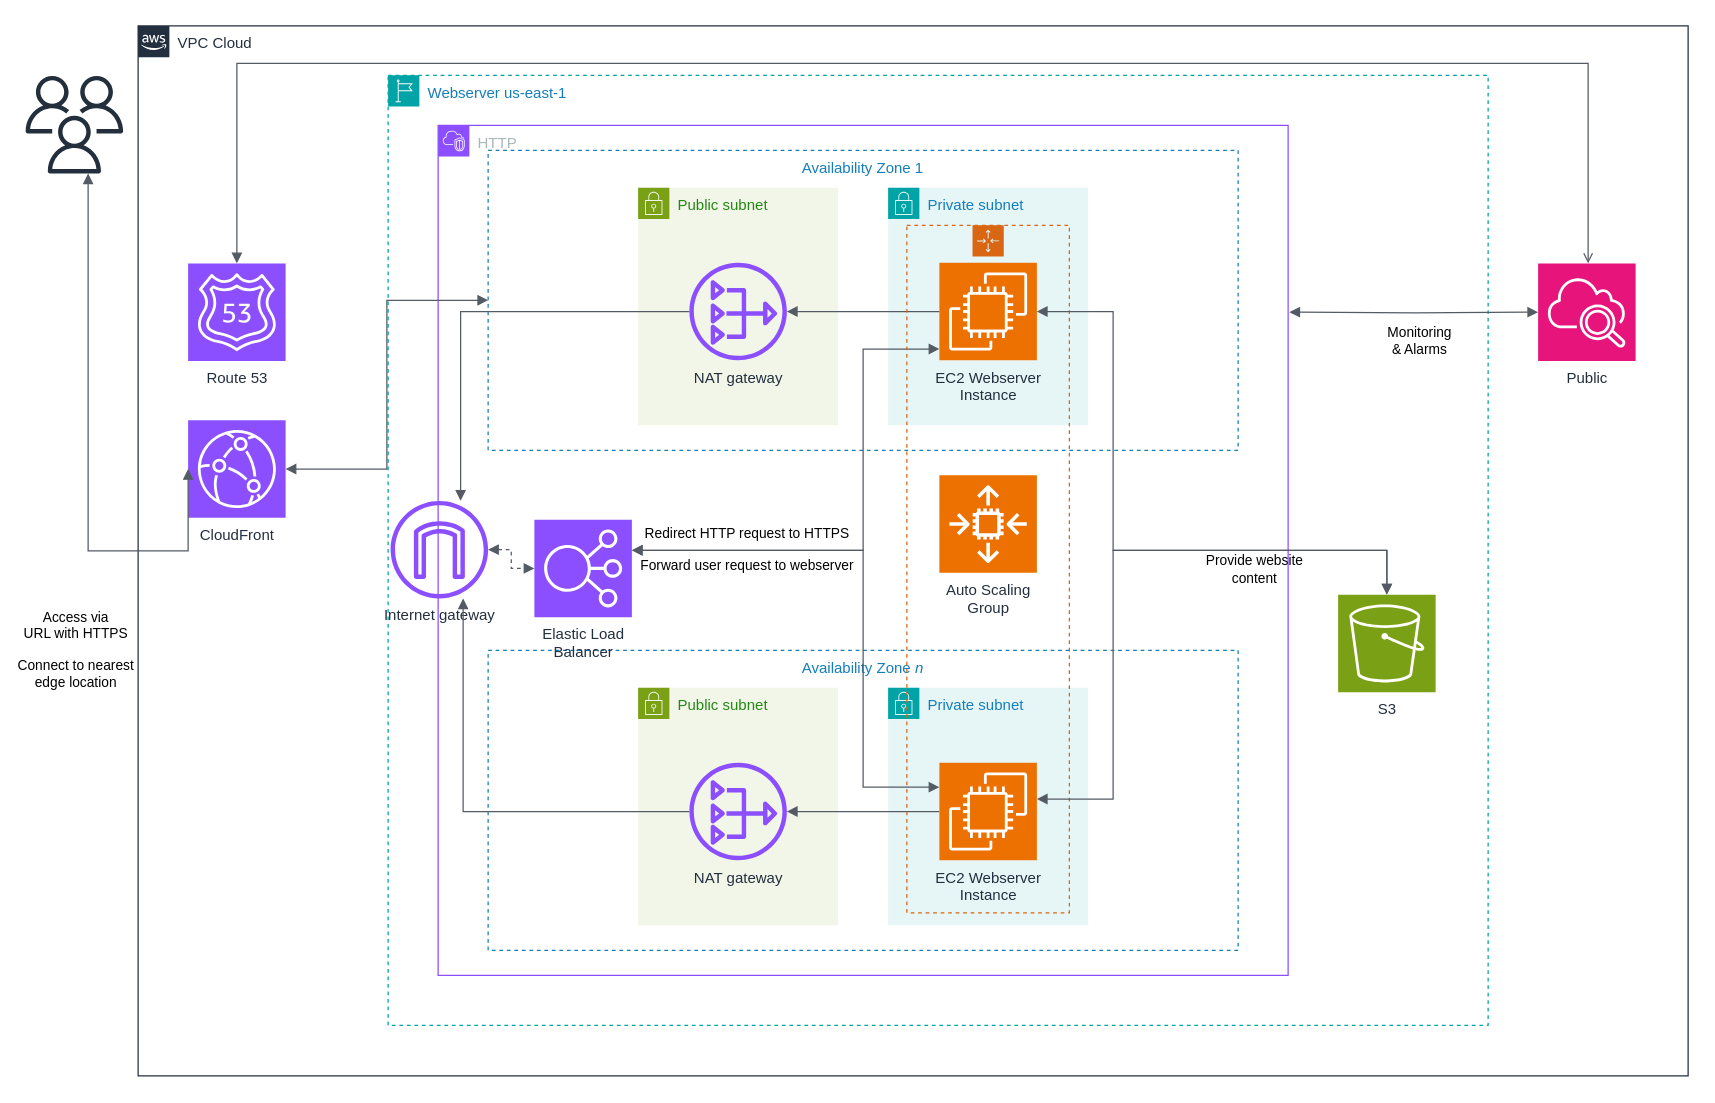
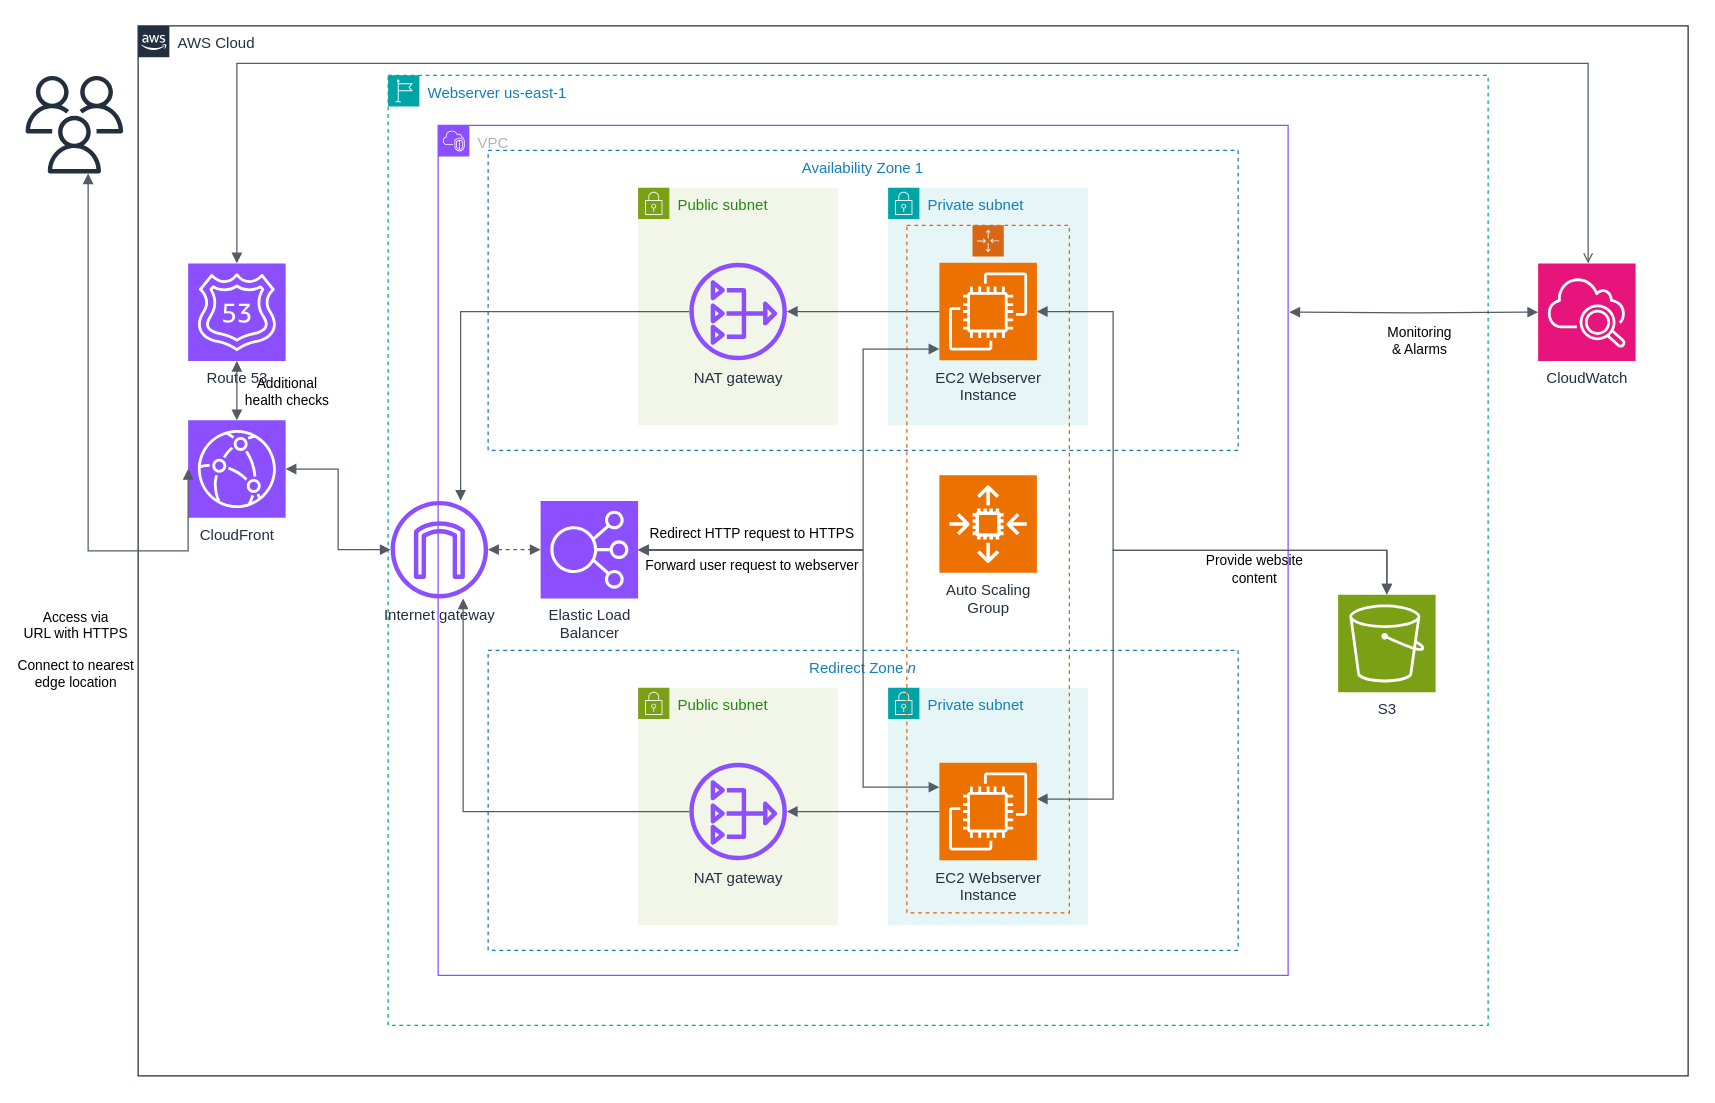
- <mxCell id="2" value="VPC Cloud" style="points=[[0,0],[0.25,0],[0.5,0],[0.75,0],[1,0],[1,0.25],[1,0.5],[1,0.75],[1,1],[0.75,1],[0.5,1],[0.25,1],[0,1],[0,0.75],[0,0.5],[0,0.25]];outlineConnect=0;gradientColor=none;html=1;whiteSpace=wrap;fontSize=12;fontStyle=0;container=1;pointerEvents=0;collapsible=0;recursiveResize=0;shape=mxgraph.aws4.group;grIcon=mxgraph.aws4.group_aws_cloud_alt;strokeColor=#232F3E;fillColor=none;verticalAlign=top;align=left;spacingLeft=30;fontColor=#232F3E;dashed=0;" parent="1" vertex="1"><mxGeometry x="110" y="20" width="1240" height="840" as="geometry" /></mxCell>
+ <mxCell id="2" value="AWS Cloud" style="points=[[0,0],[0.25,0],[0.5,0],[0.75,0],[1,0],[1,0.25],[1,0.5],[1,0.75],[1,1],[0.75,1],[0.5,1],[0.25,1],[0,1],[0,0.75],[0,0.5],[0,0.25]];outlineConnect=0;gradientColor=none;html=1;whiteSpace=wrap;fontSize=12;fontStyle=0;container=1;pointerEvents=0;collapsible=0;recursiveResize=0;shape=mxgraph.aws4.group;grIcon=mxgraph.aws4.group_aws_cloud_alt;strokeColor=#232F3E;fillColor=none;verticalAlign=top;align=left;spacingLeft=30;fontColor=#232F3E;dashed=0;" parent="1" vertex="1"><mxGeometry x="110" y="20" width="1240" height="840" as="geometry" /></mxCell>
- <mxCell id="5" value="HTTP" style="points=[[0,0],[0.25,0],[0.5,0],[0.75,0],[1,0],[1,0.25],[1,0.5],[1,0.75],[1,1],[0.75,1],[0.5,1],[0.25,1],[0,1],[0,0.75],[0,0.5],[0,0.25]];outlineConnect=0;gradientColor=none;html=1;whiteSpace=wrap;fontSize=12;fontStyle=0;container=1;pointerEvents=0;collapsible=0;recursiveResize=0;shape=mxgraph.aws4.group;grIcon=mxgraph.aws4.group_vpc2;strokeColor=#8C4FFF;fillColor=none;verticalAlign=top;align=left;spacingLeft=30;fontColor=#AAB7B8;dashed=0;" parent="4" vertex="1"><mxGeometry x="40" y="40" width="680" height="680" as="geometry" /></mxCell>
+ <mxCell id="5" value="VPC" style="points=[[0,0],[0.25,0],[0.5,0],[0.75,0],[1,0],[1,0.25],[1,0.5],[1,0.75],[1,1],[0.75,1],[0.5,1],[0.25,1],[0,1],[0,0.75],[0,0.5],[0,0.25]];outlineConnect=0;gradientColor=none;html=1;whiteSpace=wrap;fontSize=12;fontStyle=0;container=1;pointerEvents=0;collapsible=0;recursiveResize=0;shape=mxgraph.aws4.group;grIcon=mxgraph.aws4.group_vpc2;strokeColor=#8C4FFF;fillColor=none;verticalAlign=top;align=left;spacingLeft=30;fontColor=#AAB7B8;dashed=0;" parent="4" vertex="1"><mxGeometry x="40" y="40" width="680" height="680" as="geometry" /></mxCell>
- <mxCell id="38" value="" style="edgeStyle=orthogonalEdgeStyle;html=1;endArrow=block;elbow=vertical;startArrow=block;startFill=1;endFill=1;strokeColor=#545B64;rounded=0;" parent="2" source="34" target="7" edge="1"><mxGeometry width="100" relative="1" as="geometry"><mxPoint x="540" y="369.5" as="sourcePoint" /><mxPoint x="640" y="369.5" as="targetPoint" /></mxGeometry></mxCell>
+ <mxCell id="38" value="" style="edgeStyle=orthogonalEdgeStyle;html=1;endArrow=block;elbow=vertical;startArrow=block;startFill=1;endFill=1;strokeColor=#545B64;rounded=0;" parent="2" source="34" target="13" edge="1"><mxGeometry width="100" relative="1" as="geometry"><mxPoint x="540" y="369.5" as="sourcePoint" /><mxPoint x="640" y="369.5" as="targetPoint" /></mxGeometry></mxCell>
- <mxCell id="3" value="Public" style="sketch=0;points=[[0,0,0],[0.25,0,0],[0.5,0,0],[0.75,0,0],[1,0,0],[0,1,0],[0.25,1,0],[0.5,1,0],[0.75,1,0],[1,1,0],[0,0.25,0],[0,0.5,0],[0,0.75,0],[1,0.25,0],[1,0.5,0],[1,0.75,0]];points=[[0,0,0],[0.25,0,0],[0.5,0,0],[0.75,0,0],[1,0,0],[0,1,0],[0.25,1,0],[0.5,1,0],[0.75,1,0],[1,1,0],[0,0.25,0],[0,0.5,0],[0,0.75,0],[1,0.25,0],[1,0.5,0],[1,0.75,0]];outlineConnect=0;fontColor=#232F3E;fillColor=#E7157B;strokeColor=#ffffff;dashed=0;verticalLabelPosition=bottom;verticalAlign=top;align=center;html=1;fontSize=12;fontStyle=0;aspect=fixed;shape=mxgraph.aws4.resourceIcon;resIcon=mxgraph.aws4.cloudwatch_2;" parent="2" vertex="1"><mxGeometry x="1120" y="190" width="78" height="78" as="geometry" /></mxCell>
+ <mxCell id="3" value="CloudWatch" style="sketch=0;points=[[0,0,0],[0.25,0,0],[0.5,0,0],[0.75,0,0],[1,0,0],[0,1,0],[0.25,1,0],[0.5,1,0],[0.75,1,0],[1,1,0],[0,0.25,0],[0,0.5,0],[0,0.75,0],[1,0.25,0],[1,0.5,0],[1,0.75,0]];points=[[0,0,0],[0.25,0,0],[0.5,0,0],[0.75,0,0],[1,0,0],[0,1,0],[0.25,1,0],[0.5,1,0],[0.75,1,0],[1,1,0],[0,0.25,0],[0,0.5,0],[0,0.75,0],[1,0.25,0],[1,0.5,0],[1,0.75,0]];outlineConnect=0;fontColor=#232F3E;fillColor=#E7157B;strokeColor=#ffffff;dashed=0;verticalLabelPosition=bottom;verticalAlign=top;align=center;html=1;fontSize=12;fontStyle=0;aspect=fixed;shape=mxgraph.aws4.resourceIcon;resIcon=mxgraph.aws4.cloudwatch_2;" parent="2" vertex="1"><mxGeometry x="1120" y="190" width="78" height="78" as="geometry" /></mxCell>
+ <mxCell id="36" value="" style="edgeStyle=orthogonalEdgeStyle;html=1;endArrow=block;elbow=vertical;startArrow=block;startFill=1;endFill=1;strokeColor=#545B64;rounded=0;" parent="2" source="35" target="34" edge="1"><mxGeometry width="100" relative="1" as="geometry"><mxPoint x="680" y="212" as="sourcePoint" /><mxPoint x="780" y="212" as="targetPoint" /></mxGeometry></mxCell>
+ <mxCell id="37" value="Additional&lt;div&gt;health checks&lt;/div&gt;" style="edgeLabel;html=1;align=center;verticalAlign=middle;resizable=0;points=[];labelBackgroundColor=none;" parent="36" vertex="1" connectable="0"><mxGeometry x="0.008" y="1" relative="1" as="geometry"><mxPoint x="38" as="offset" /></mxGeometry></mxCell>
- <mxCell id="12" value="Elastic Load&lt;div&gt;Balancer&lt;/div&gt;" style="sketch=0;points=[[0,0,0],[0.25,0,0],[0.5,0,0],[0.75,0,0],[1,0,0],[0,1,0],[0.25,1,0],[0.5,1,0],[0.75,1,0],[1,1,0],[0,0.25,0],[0,0.5,0],[0,0.75,0],[1,0.25,0],[1,0.5,0],[1,0.75,0]];outlineConnect=0;fontColor=#232F3E;fillColor=#8C4FFF;strokeColor=#ffffff;dashed=0;verticalLabelPosition=bottom;verticalAlign=top;align=center;html=1;fontSize=12;fontStyle=0;aspect=fixed;shape=mxgraph.aws4.resourceIcon;resIcon=mxgraph.aws4.elastic_load_balancing;" parent="5" vertex="1"><mxGeometry x="77" y="315.5" width="78" height="78" as="geometry" /></mxCell>
+ <mxCell id="12" value="Elastic Load&lt;div&gt;Balancer&lt;/div&gt;" style="sketch=0;points=[[0,0,0],[0.25,0,0],[0.5,0,0],[0.75,0,0],[1,0,0],[0,1,0],[0.25,1,0],[0.5,1,0],[0.75,1,0],[1,1,0],[0,0.25,0],[0,0.5,0],[0,0.75,0],[1,0.25,0],[1,0.5,0],[1,0.75,0]];outlineConnect=0;fontColor=#232F3E;fillColor=#8C4FFF;strokeColor=#ffffff;dashed=0;verticalLabelPosition=bottom;verticalAlign=top;align=center;html=1;fontSize=12;fontStyle=0;aspect=fixed;shape=mxgraph.aws4.resourceIcon;resIcon=mxgraph.aws4.elastic_load_balancing;" parent="5" vertex="1"><mxGeometry x="82" y="300.5" width="78" height="78" as="geometry" /></mxCell>
- <mxCell id="8" value="Availability Zone &lt;i&gt;n&lt;/i&gt;" style="fillColor=none;strokeColor=#147EBA;dashed=1;verticalAlign=top;fontStyle=0;fontColor=#147EBA;whiteSpace=wrap;html=1;" parent="5" vertex="1"><mxGeometry x="40" y="420" width="600" height="240" as="geometry" /></mxCell>
+ <mxCell id="8" value="Redirect Zone &lt;i&gt;n&lt;/i&gt;" style="fillColor=none;strokeColor=#147EBA;dashed=1;verticalAlign=top;fontStyle=0;fontColor=#147EBA;whiteSpace=wrap;html=1;" parent="5" vertex="1"><mxGeometry x="40" y="420" width="600" height="240" as="geometry" /></mxCell>
